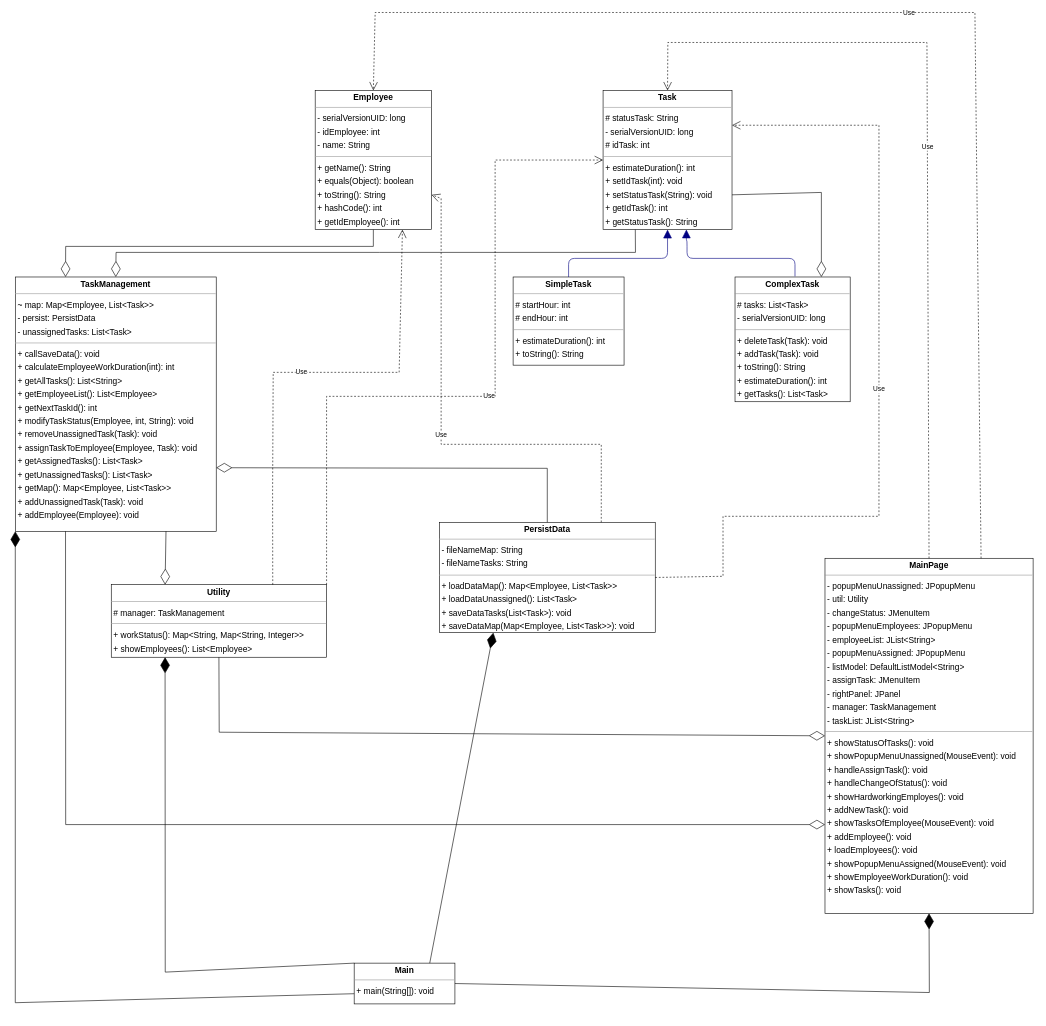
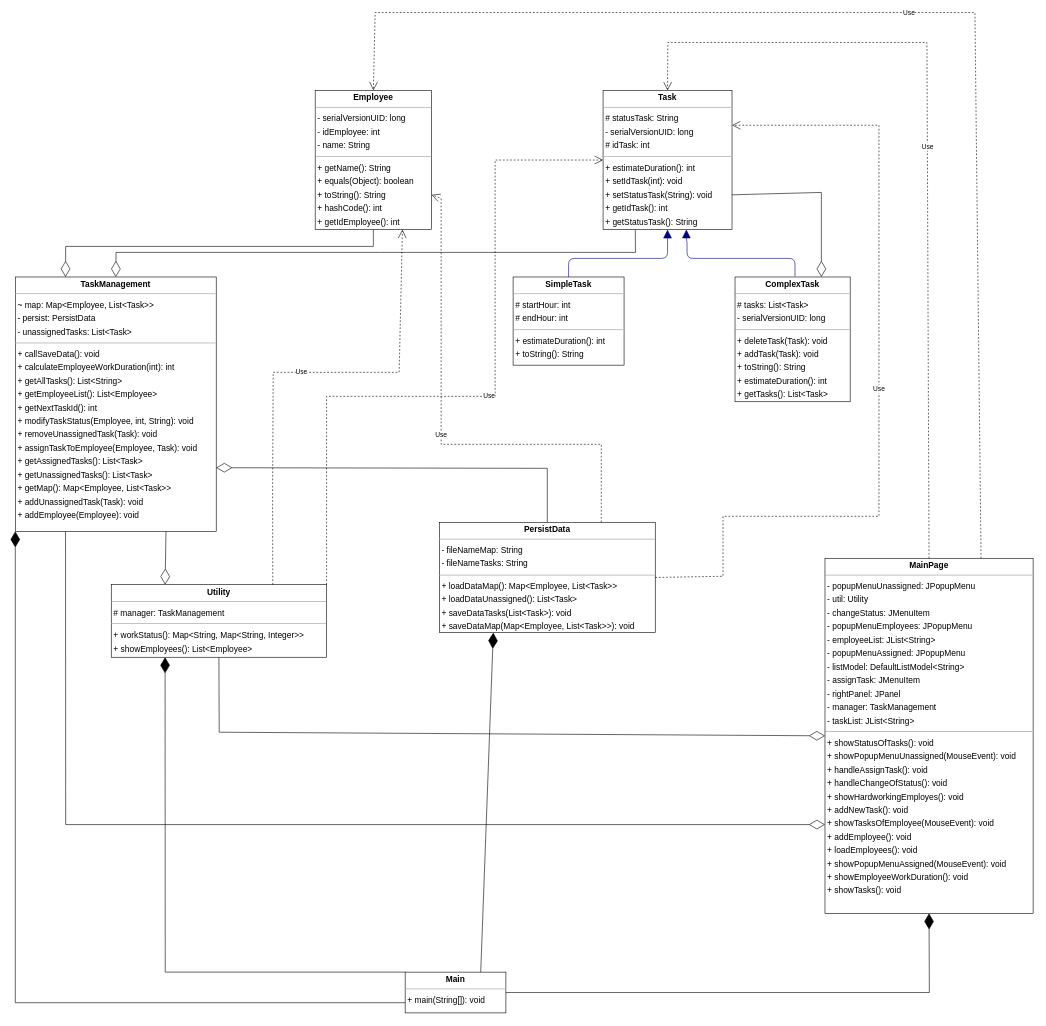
- <mxCell id="23" value="&lt;p style=&quot;margin:0px;margin-top:4px;text-align:center;&quot;&gt;&lt;b&gt;Main&lt;/b&gt;&lt;/p&gt;&lt;hr size=&quot;1&quot;/&gt;&lt;p style=&quot;margin:0 0 0 4px;line-height:1.6;&quot;&gt;+ main(String[]): void&lt;/p&gt;" style="verticalAlign=top;align=left;overflow=fill;fontSize=14;fontFamily=Helvetica;html=1;rounded=0;shadow=0;comic=0;labelBackgroundColor=none;strokeWidth=1;" parent="1" vertex="1"><mxGeometry x="585" y="1605" width="168" height="68" as="geometry" /></mxCell>
+ <mxCell id="23" value="&lt;p style=&quot;margin:0px;margin-top:4px;text-align:center;&quot;&gt;&lt;b&gt;Main&lt;/b&gt;&lt;/p&gt;&lt;hr size=&quot;1&quot;/&gt;&lt;p style=&quot;margin:0 0 0 4px;line-height:1.6;&quot;&gt;+ main(String[]): void&lt;/p&gt;" style="verticalAlign=top;align=left;overflow=fill;fontSize=14;fontFamily=Helvetica;html=1;rounded=0;shadow=0;comic=0;labelBackgroundColor=none;strokeWidth=1;" parent="1" vertex="1"><mxGeometry x="670" y="1620" width="168" height="68" as="geometry" /></mxCell>
